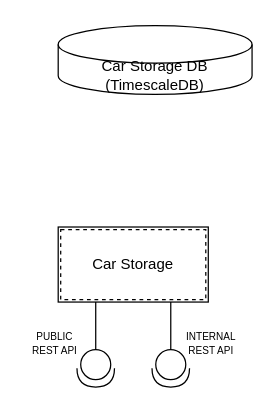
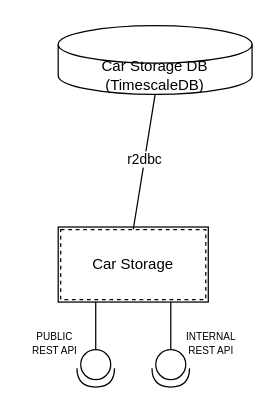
+ <mxCell id="4" value="r2dbc" style="endArrow=none;html=1;rounded=0;exitX=0.5;exitY=1;exitDx=0;exitDy=0;exitPerimeter=0;entryX=0.5;entryY=0;entryDx=0;entryDy=0;" parent="1" source="3" target="7" edge="1"><mxGeometry x="-0.039" width="50" height="50" relative="1" as="geometry"><mxPoint x="131" y="58" as="sourcePoint" /><mxPoint x="137" y="161" as="targetPoint" /><mxPoint as="offset" /></mxGeometry></mxCell>
